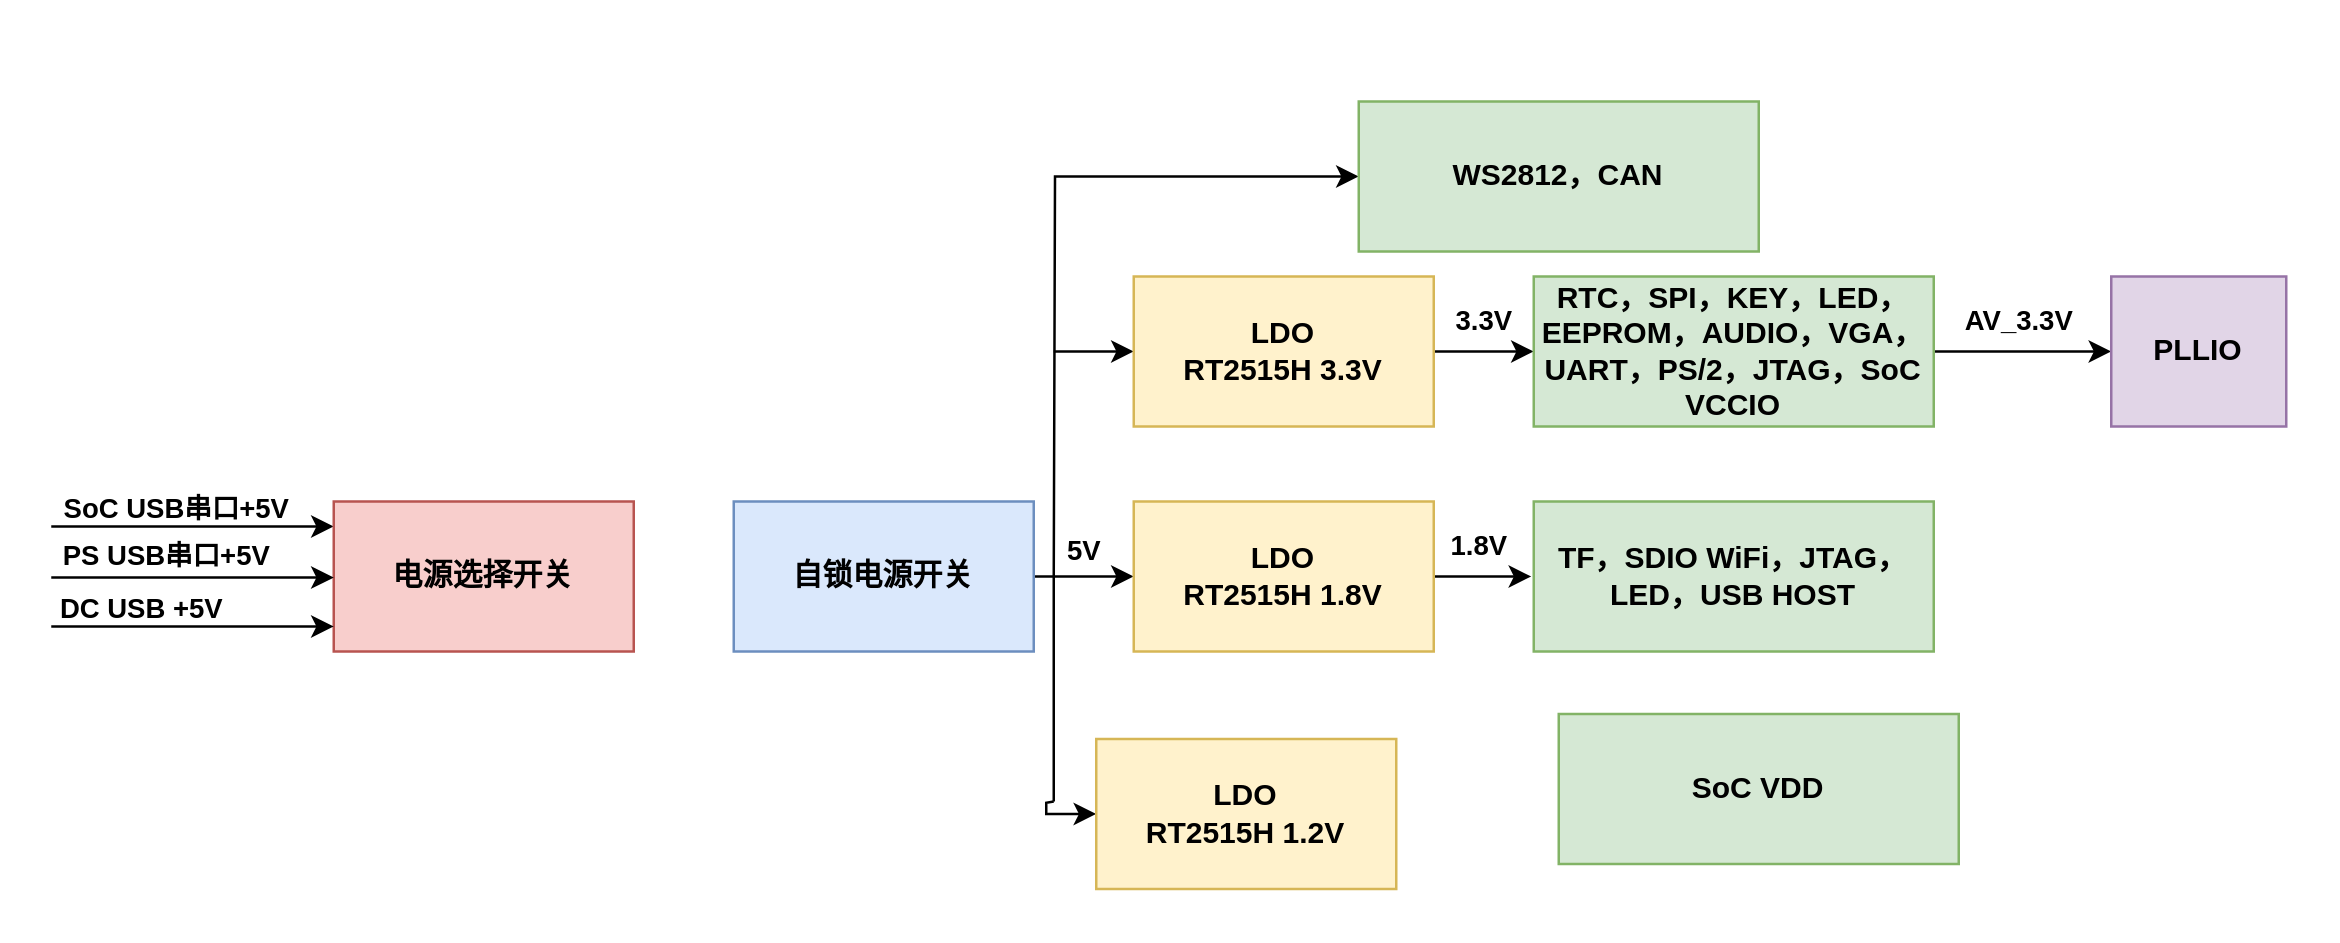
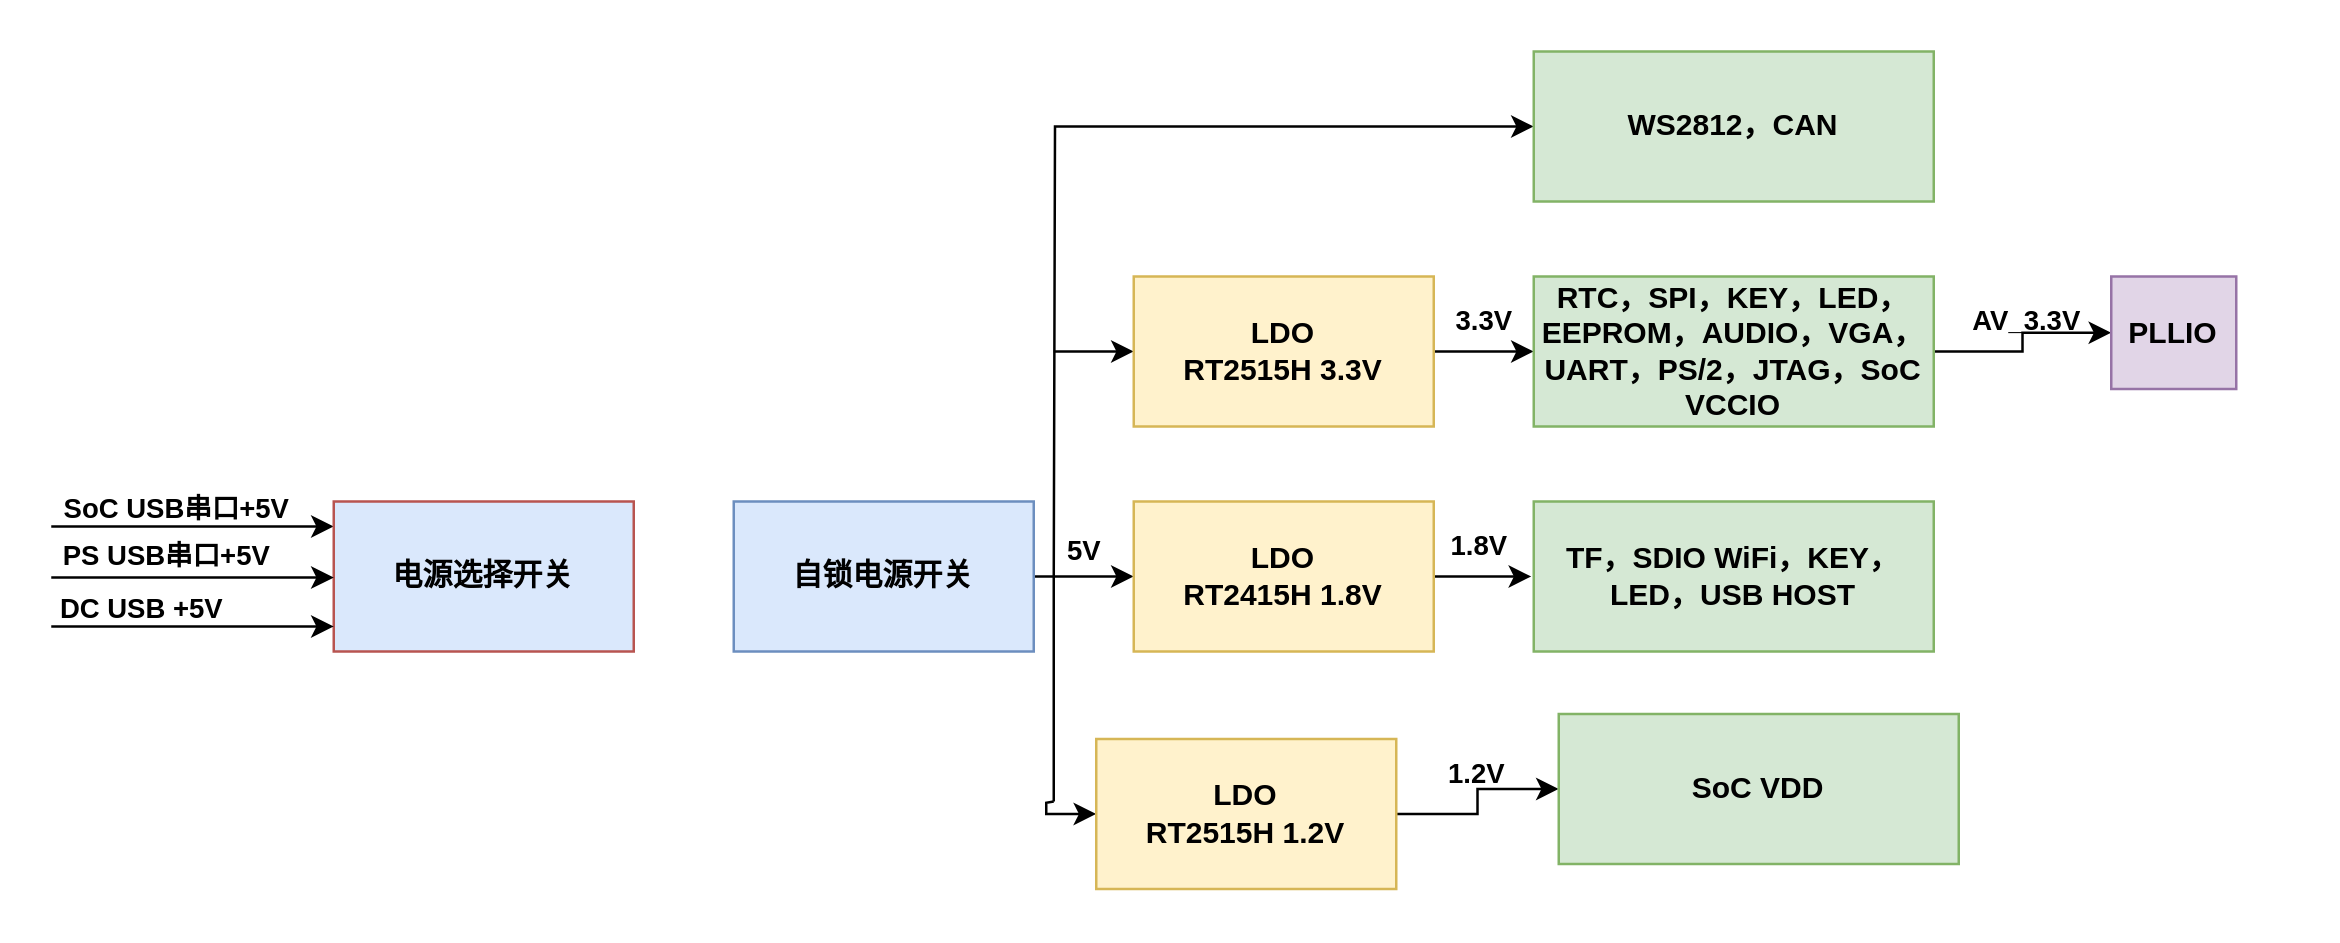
- <mxCell id="25" value="WS2812，CAN" style="rounded=0;whiteSpace=wrap;html=1;fillColor=#d5e8d4;strokeColor=#82b366;fontStyle=1" vertex="1" parent="1"><mxGeometry x="543" y="40" width="160" height="60" as="geometry" /></mxCell>
+ <mxCell id="25" value="WS2812，CAN" style="rounded=0;whiteSpace=wrap;html=1;fillColor=#d5e8d4;strokeColor=#82b366;fontStyle=1" vertex="1" parent="1"><mxGeometry x="613" y="20" width="160" height="60" as="geometry" /></mxCell>
- <mxCell id="26" value="PLLIO" style="rounded=0;whiteSpace=wrap;html=1;fillColor=#e1d5e7;strokeColor=#9673a6;fontStyle=1" vertex="1" parent="1"><mxGeometry x="844" y="110" width="70" height="60" as="geometry" /></mxCell>
+ <mxCell id="26" value="PLLIO" style="rounded=0;whiteSpace=wrap;html=1;fillColor=#e1d5e7;strokeColor=#9673a6;fontStyle=1" vertex="1" parent="1"><mxGeometry x="844" y="110" width="50" height="45" as="geometry" /></mxCell>
- <mxCell id="22" value="电源选择开关" style="rounded=0;whiteSpace=wrap;html=1;fillColor=#f8cecc;strokeColor=#b85450;fontStyle=1" vertex="1" parent="1"><mxGeometry x="133" y="200" width="120" height="60" as="geometry" /></mxCell>
+ <mxCell id="22" value="电源选择开关" style="rounded=0;whiteSpace=wrap;html=1;fillColor=#dae8fc;strokeColor=#b85450;fontStyle=1;" vertex="1" parent="1"><mxGeometry x="133" y="200" width="120" height="60" as="geometry" /></mxCell>
- <mxCell id="11" value="LDO&lt;br&gt;RT2515H 1.8V" style="rounded=0;whiteSpace=wrap;html=1;fillColor=#fff2cc;strokeColor=#d6b656;fontStyle=1" vertex="1" parent="1"><mxGeometry x="453" y="200" width="120" height="60" as="geometry" /></mxCell>
+ <mxCell id="11" value="LDO&lt;br&gt;RT2415H 1.8V" style="rounded=0;whiteSpace=wrap;html=1;fillColor=#fff2cc;strokeColor=#d6b656;fontStyle=1" vertex="1" parent="1"><mxGeometry x="453" y="200" width="120" height="60" as="geometry" /></mxCell>
- <mxCell id="16" value="TF，SDIO WiFi，JTAG，LED，USB HOST" style="rounded=0;whiteSpace=wrap;html=1;fillColor=#d5e8d4;strokeColor=#82b366;fontStyle=1" vertex="1" parent="1"><mxGeometry x="613" y="200" width="160" height="60" as="geometry" /></mxCell>
+ <mxCell id="16" value="TF，SDIO WiFi，KEY，LED，USB HOST" style="rounded=0;whiteSpace=wrap;html=1;fillColor=#d5e8d4;strokeColor=#82b366;fontStyle=1" vertex="1" parent="1"><mxGeometry x="613" y="200" width="160" height="60" as="geometry" /></mxCell>
+ <mxCell id="12" style="edgeStyle=orthogonalEdgeStyle;rounded=0;orthogonalLoop=1;jettySize=auto;html=1;entryX=0;entryY=0.5;entryDx=0;entryDy=0;" edge="1" parent="1" source="15" target="23"><mxGeometry relative="1" as="geometry" /></mxCell>
+ <mxCell id="13" value="1.2V" style="edgeLabel;html=1;align=center;verticalAlign=middle;resizable=0;points=[];labelBackgroundColor=none;fontStyle=1" vertex="1" connectable="0" parent="12"><mxGeometry x="-0.06" relative="1" as="geometry"><mxPoint x="-1" y="-14" as="offset" /></mxGeometry></mxCell>
